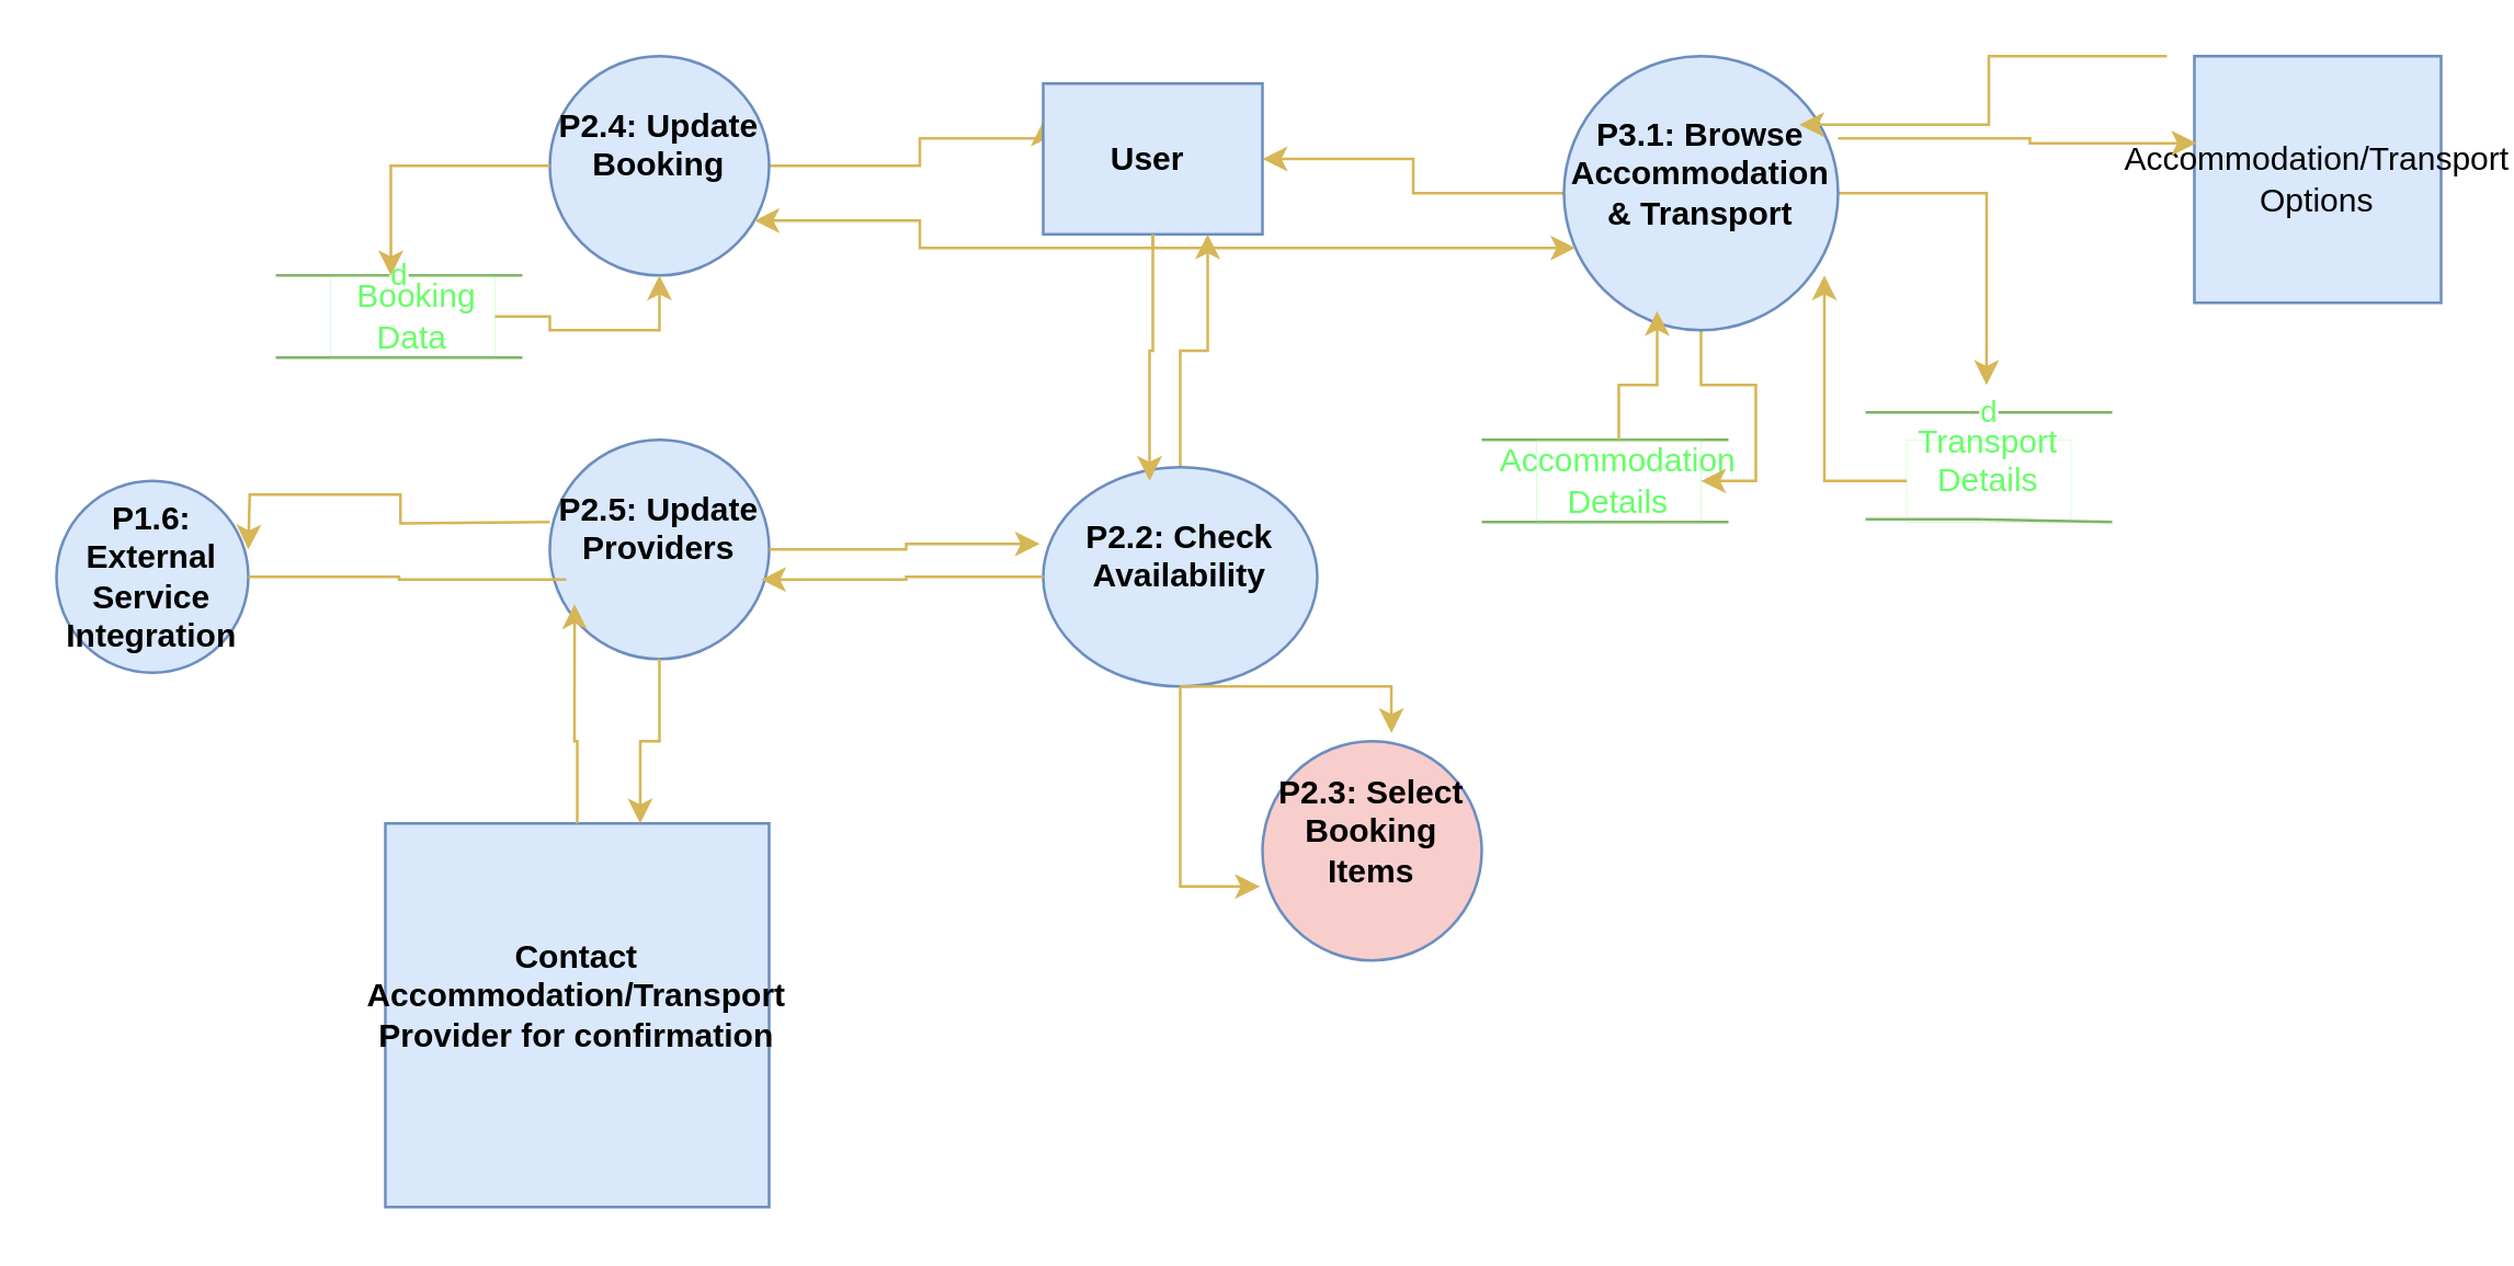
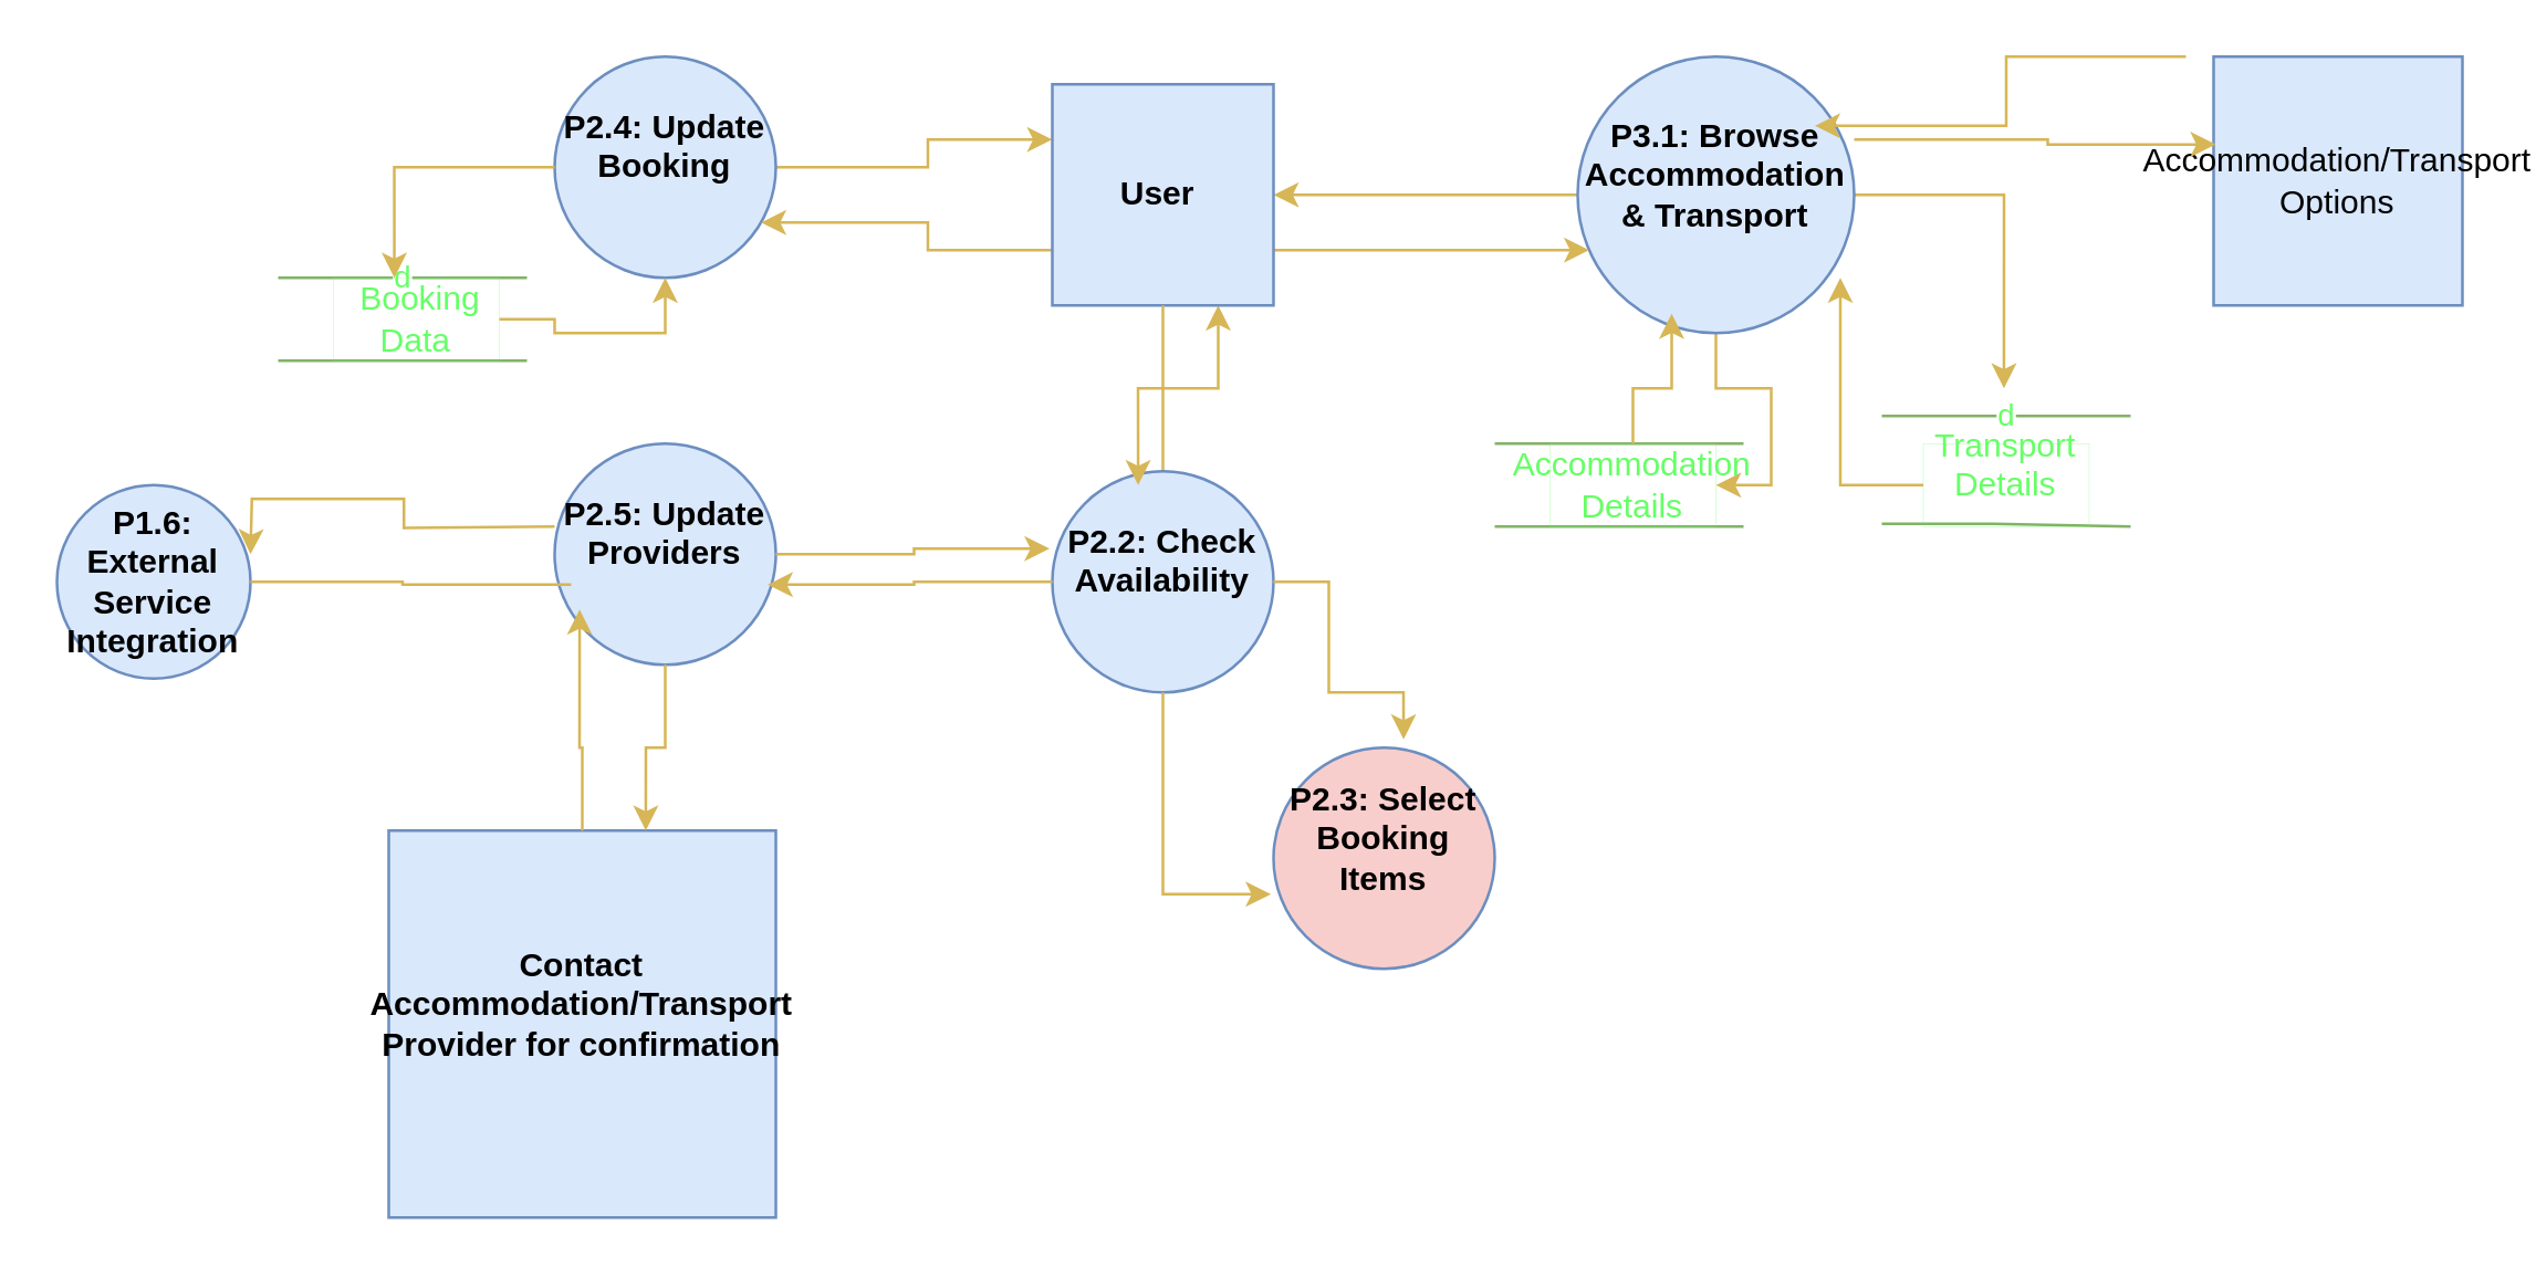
- <mxCell id="15" value="&lt;b&gt;User&amp;nbsp;&lt;/b&gt;" style="whiteSpace=wrap;html=1;aspect=fixed;fillColor=#dae8fc;strokeColor=#6c8ebf;" vertex="1" parent="1"><mxGeometry x="380" y="30" width="80" height="55" as="geometry" /></mxCell>
+ <mxCell id="15" value="&lt;b&gt;User&amp;nbsp;&lt;/b&gt;" style="whiteSpace=wrap;html=1;aspect=fixed;fillColor=#dae8fc;strokeColor=#6c8ebf;" vertex="1" parent="1"><mxGeometry x="380" y="30" width="80" height="80" as="geometry" /></mxCell>
- <mxCell id="12" value="&#10;P2.2: Check Availability&#10;&#10;" style="ellipse;whiteSpace=wrap;html=1;aspect=fixed;fillColor=#dae8fc;strokeColor=#6c8ebf;fontStyle=1" vertex="1" parent="1"><mxGeometry x="380" y="170" width="100" height="80" as="geometry" /></mxCell>
+ <mxCell id="12" value="&#10;P2.2: Check Availability&#10;&#10;" style="ellipse;whiteSpace=wrap;html=1;aspect=fixed;fillColor=#dae8fc;strokeColor=#6c8ebf;fontStyle=1" vertex="1" parent="1"><mxGeometry x="380" y="170" width="80" height="80" as="geometry" /></mxCell>
